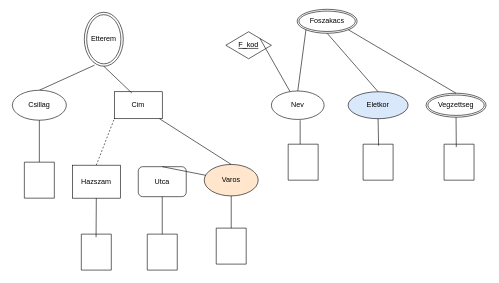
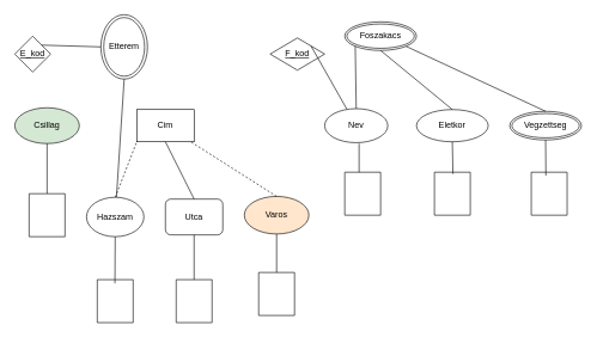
- <mxCell id="23" value="Foszakacs" style="ellipse;shape=doubleEllipse;margin=3;whiteSpace=wrap;html=1;align=center;" vertex="1" parent="1"><mxGeometry x="495" y="15" width="100" height="40" as="geometry" /></mxCell>
+ <mxCell id="23" value="Foszakacs" style="ellipse;shape=doubleEllipse;margin=3;whiteSpace=wrap;html=1;align=center;" vertex="1" parent="1"><mxGeometry x="480" y="30" width="100" height="40" as="geometry" /></mxCell>
+ <mxCell id="22" value="" style="endArrow=none;html=1;rounded=0;entryX=1;entryY=0;entryDx=0;entryDy=0;exitX=0;exitY=0.5;exitDx=0;exitDy=0;" edge="1" parent="1" source="2" target="21"><mxGeometry width="50" height="50" relative="1" as="geometry"><mxPoint x="370" y="290" as="sourcePoint" /><mxPoint x="420" y="240" as="targetPoint" /></mxGeometry></mxCell>
+ <mxCell id="21" value="&lt;u&gt;E_kod&lt;/u&gt;" style="rhombus;whiteSpace=wrap;html=1;" vertex="1" parent="1"><mxGeometry x="20" y="50" width="50" height="50" as="geometry" /></mxCell>
- <mxCell id="3" value="" style="endArrow=none;html=1;rounded=0;entryX=0.262;entryY=0.98;entryDx=0;entryDy=0;entryPerimeter=0;exitX=0.5;exitY=0;exitDx=0;exitDy=0;" edge="1" parent="1" source="4" target="2"><mxGeometry width="50" height="50" relative="1" as="geometry"><mxPoint x="330" y="170" as="sourcePoint" /><mxPoint x="410" y="240" as="targetPoint" /></mxGeometry></mxCell>
- <mxCell id="6" value="" style="endArrow=none;html=1;rounded=0;entryX=0.367;entryY=0.051;entryDx=0;entryDy=0;entryPerimeter=0;exitX=0.5;exitY=1;exitDx=0;exitDy=0;" edge="1" parent="1" source="2" target="5"><mxGeometry width="50" height="50" relative="1" as="geometry"><mxPoint x="360" y="290" as="sourcePoint" /><mxPoint x="410" y="240" as="targetPoint" /></mxGeometry></mxCell>
+ <mxCell id="6" value="" style="endArrow=none;html=1;rounded=0;exitX=0.5;exitY=1;exitDx=0;exitDy=0;" edge="1" parent="1" source="2" target="10"><mxGeometry width="50" height="50" relative="1" as="geometry"><mxPoint x="360" y="290" as="sourcePoint" /><mxPoint x="410" y="240" as="targetPoint" /></mxGeometry></mxCell>
- <mxCell id="4" value="Csillag" style="ellipse;whiteSpace=wrap;html=1;" vertex="1" parent="1"><mxGeometry x="20" y="150" width="90" height="50" as="geometry" /></mxCell>
+ <mxCell id="4" value="Csillag" style="ellipse;whiteSpace=wrap;html=1;fillColor=#d5e8d4;" vertex="1" parent="1"><mxGeometry x="20" y="150" width="90" height="50" as="geometry" /></mxCell>
- <mxCell id="27" value="Eletkor" style="ellipse;whiteSpace=wrap;html=1;fillColor=#dae8fc;" vertex="1" parent="1"><mxGeometry x="580" y="152.5" width="100" height="45" as="geometry" /></mxCell>
+ <mxCell id="27" value="Eletkor" style="ellipse;whiteSpace=wrap;html=1;" vertex="1" parent="1"><mxGeometry x="580" y="152.5" width="100" height="45" as="geometry" /></mxCell>
- <mxCell id="9" value="" style="endArrow=none;html=1;rounded=0;exitX=0.5;exitY=0;exitDx=0;exitDy=0;" edge="1" parent="1" source="8" target="5"><mxGeometry width="50" height="50" relative="1" as="geometry"><mxPoint x="550" y="290" as="sourcePoint" /><mxPoint x="600" y="240" as="targetPoint" /></mxGeometry></mxCell>
+ <mxCell id="9" value="" style="endArrow=none;html=1;rounded=0;exitX=0.5;exitY=0;exitDx=0;exitDy=0;dashed=1;" edge="1" parent="1" source="8" target="5"><mxGeometry width="50" height="50" relative="1" as="geometry"><mxPoint x="550" y="290" as="sourcePoint" /><mxPoint x="600" y="240" as="targetPoint" /></mxGeometry></mxCell>
- <mxCell id="20" value="" style="endArrow=none;html=1;rounded=0;exitX=0.5;exitY=0;exitDx=0;exitDy=0;" edge="1" parent="1" source="7" target="8"><mxGeometry width="50" height="50" relative="1" as="geometry"><mxPoint x="370" y="290" as="sourcePoint" /><mxPoint x="420" y="240" as="targetPoint" /></mxGeometry></mxCell>
+ <mxCell id="20" value="" style="endArrow=none;html=1;rounded=0;entryX=0.5;entryY=1;entryDx=0;entryDy=0;exitX=0.5;exitY=0;exitDx=0;exitDy=0;" edge="1" parent="1" source="7" target="5"><mxGeometry width="50" height="50" relative="1" as="geometry"><mxPoint x="370" y="290" as="sourcePoint" /><mxPoint x="420" y="240" as="targetPoint" /></mxGeometry></mxCell>
- <mxCell id="10" value="Hazszam" style="whiteSpace=wrap;html=1;rounded=0;" vertex="1" parent="1"><mxGeometry x="120" y="275" width="80" height="55" as="geometry" /></mxCell>
+ <mxCell id="10" value="Hazszam" style="ellipse;whiteSpace=wrap;html=1;" vertex="1" parent="1"><mxGeometry x="120" y="275" width="80" height="55" as="geometry" /></mxCell>
